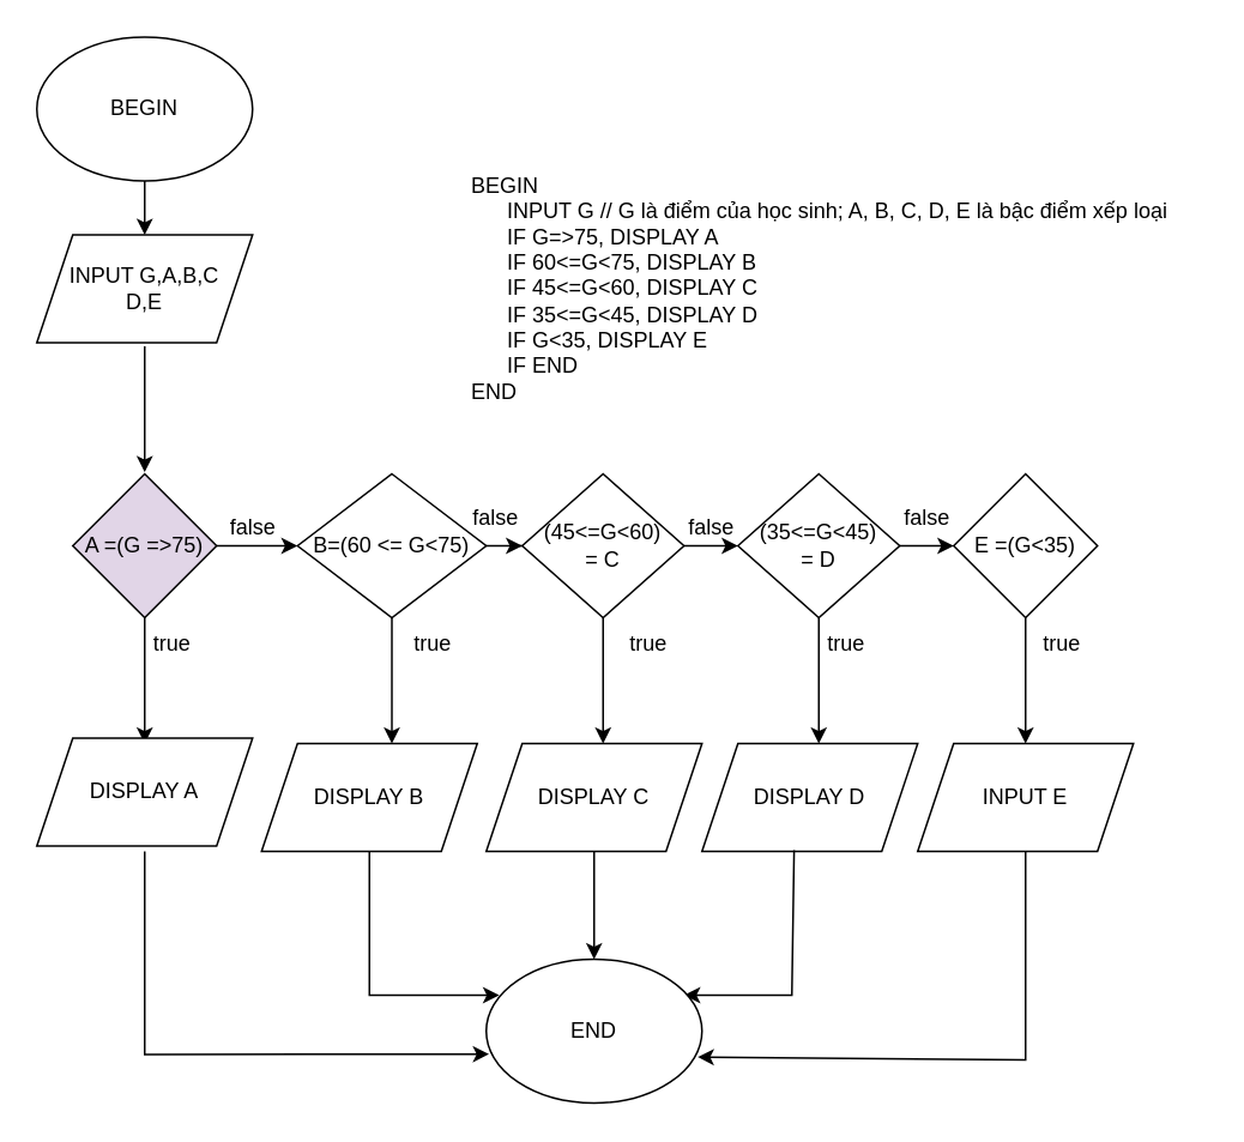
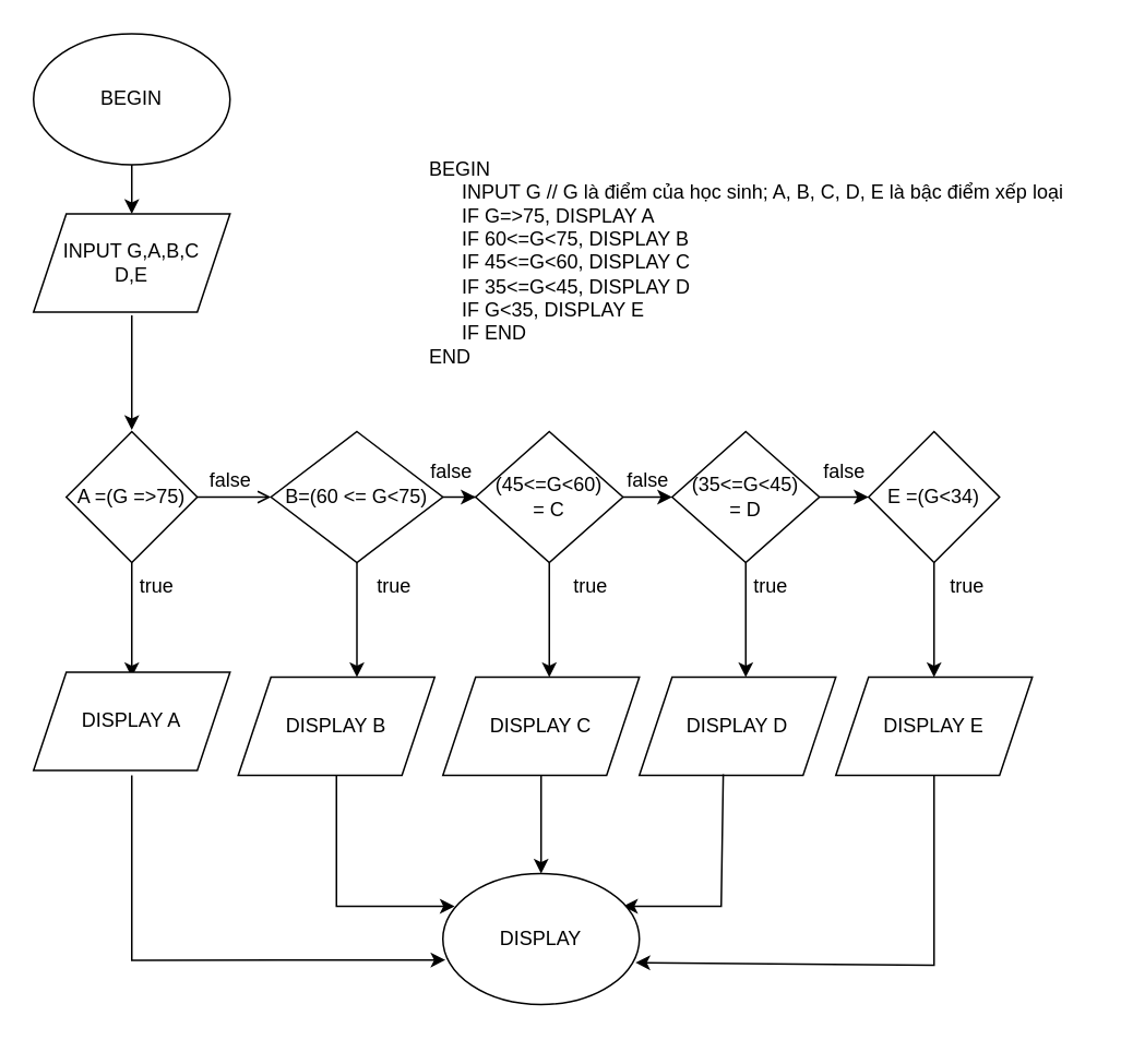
- <mxCell id="8" value="A =(G =&amp;gt;75)" style="rhombus;whiteSpace=wrap;html=1;fillColor=#e1d5e7;" vertex="1" parent="1"><mxGeometry x="40" y="263" width="80" height="80" as="geometry" /></mxCell>
+ <mxCell id="8" value="A =(G =&amp;gt;75)" style="rhombus;whiteSpace=wrap;html=1;" vertex="1" parent="1"><mxGeometry x="40" y="263" width="80" height="80" as="geometry" /></mxCell>
- <mxCell id="7" value="" style="edgeStyle=orthogonalEdgeStyle;rounded=0;orthogonalLoop=1;jettySize=auto;html=1;" edge="1" parent="1" source="8" target="11"><mxGeometry relative="1" as="geometry" /></mxCell>
+ <mxCell id="7" value="" style="edgeStyle=orthogonalEdgeStyle;rounded=0;orthogonalLoop=1;jettySize=auto;html=1;endArrow=open;" edge="1" parent="1" source="8" target="11"><mxGeometry relative="1" as="geometry" /></mxCell>
- <mxCell id="24" value="E =(G&amp;lt;35)" style="rhombus;whiteSpace=wrap;html=1;" vertex="1" parent="1"><mxGeometry x="530" y="263" width="80" height="80" as="geometry" /></mxCell>
+ <mxCell id="24" value="E =(G&amp;lt;34)" style="rhombus;whiteSpace=wrap;html=1;" vertex="1" parent="1"><mxGeometry x="530" y="263" width="80" height="80" as="geometry" /></mxCell>
- <mxCell id="25" value="INPUT E" style="shape=parallelogram;perimeter=parallelogramPerimeter;whiteSpace=wrap;html=1;fixedSize=1;" vertex="1" parent="1"><mxGeometry x="510" y="413" width="120" height="60" as="geometry" /></mxCell>
+ <mxCell id="25" value="DISPLAY E" style="shape=parallelogram;perimeter=parallelogramPerimeter;whiteSpace=wrap;html=1;fixedSize=1;" vertex="1" parent="1"><mxGeometry x="510" y="413" width="120" height="60" as="geometry" /></mxCell>
- <mxCell id="39" value="END" style="ellipse;whiteSpace=wrap;html=1;" vertex="1" parent="1"><mxGeometry x="270" y="533" width="120" height="80" as="geometry" /></mxCell>
+ <mxCell id="39" value="DISPLAY" style="ellipse;whiteSpace=wrap;html=1;" vertex="1" parent="1"><mxGeometry x="270" y="533" width="120" height="80" as="geometry" /></mxCell>
